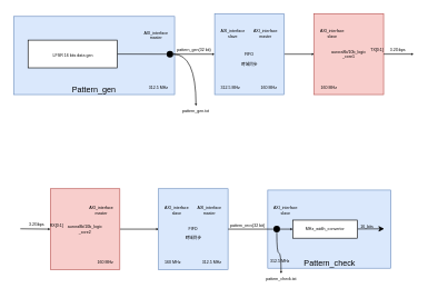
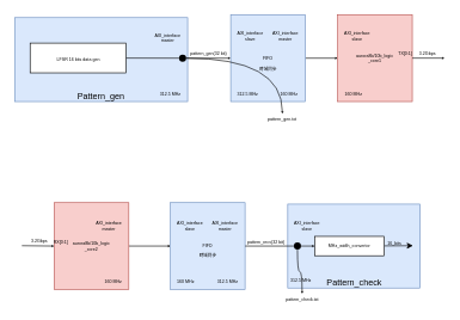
- <mxCell id="40" value="pattern_gen.txt" style="text;strokeColor=none;fillColor=none;align=center;verticalAlign=middle;whiteSpace=wrap;rounded=0;glass=0;fontSize=6;spacing=0;" parent="1" vertex="1"><mxGeometry x="263" y="158" width="60" height="15" as="geometry" /></mxCell>
+ <mxCell id="40" value="pattern_gen.txt" style="text;strokeColor=none;fillColor=none;align=center;verticalAlign=middle;whiteSpace=wrap;rounded=0;glass=0;fontSize=6;spacing=0;" parent="1" vertex="1"><mxGeometry x="363" y="158" width="60" height="15" as="geometry" /></mxCell>
